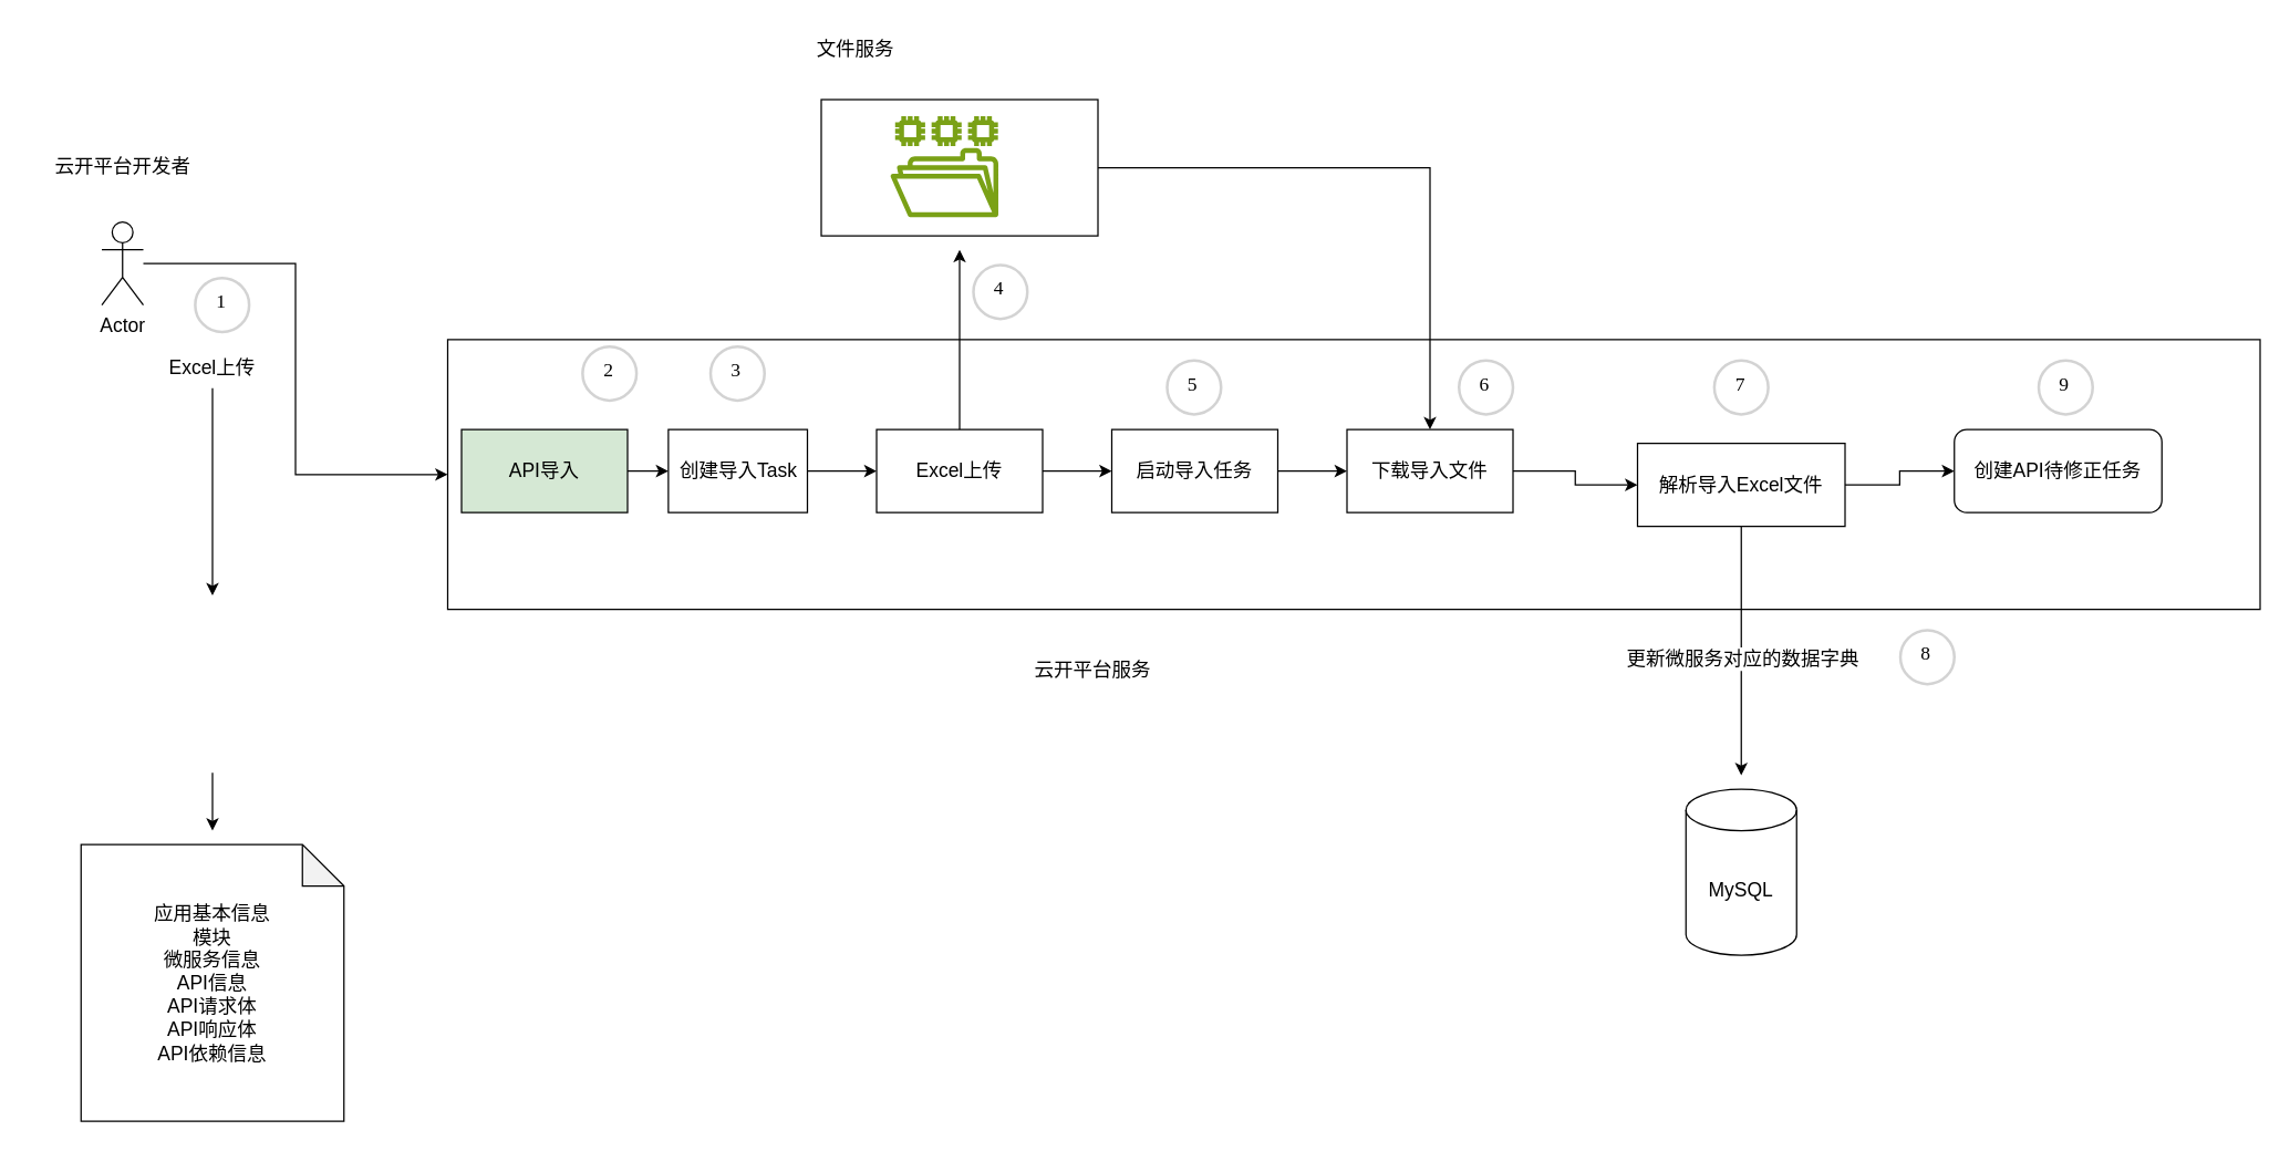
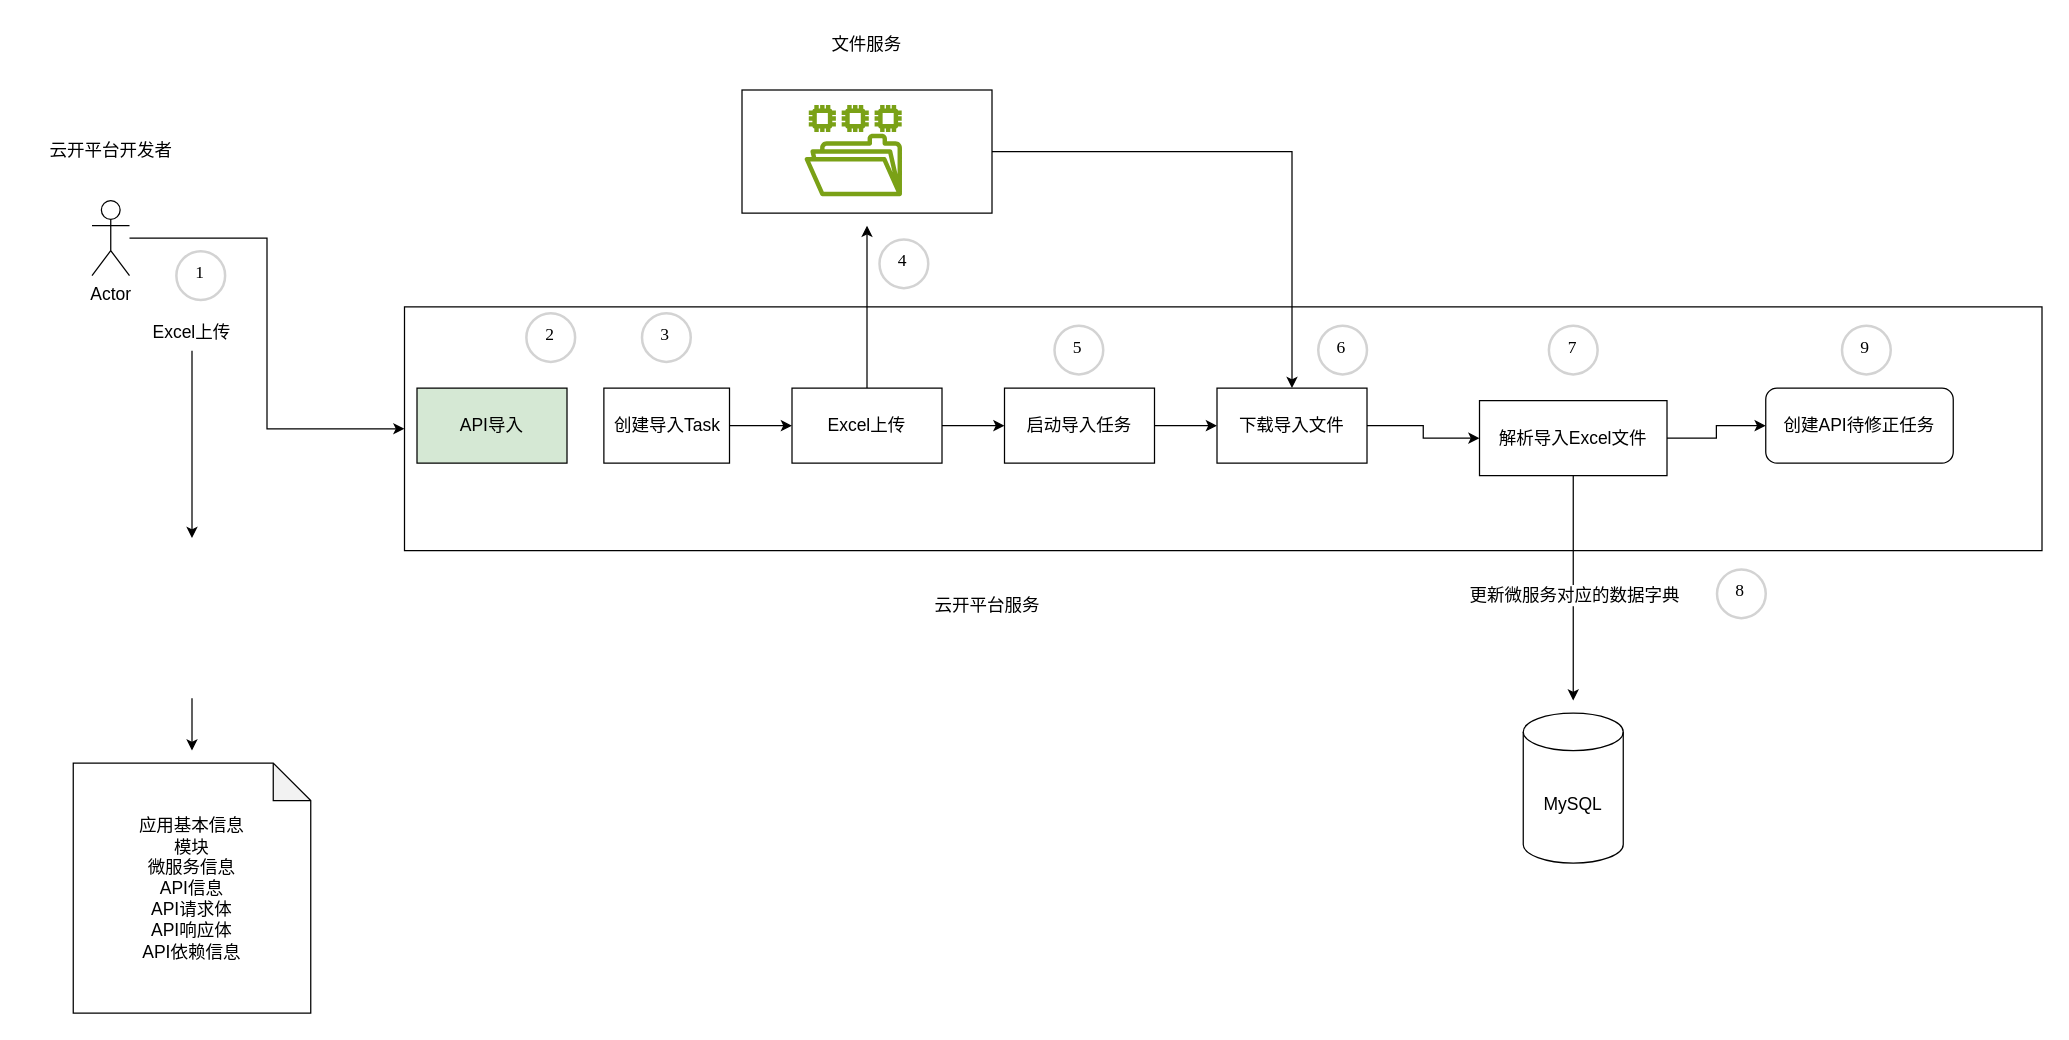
- <mxCell id="22" value="文件服务" style="text;html=1;align=center;verticalAlign=middle;whiteSpace=wrap;rounded=0;fontSize=14;" parent="1" vertex="1"><mxGeometry x="588" y="20" width="60" height="30" as="geometry" /></mxCell>
+ <mxCell id="22" value="文件服务" style="text;html=1;align=center;verticalAlign=middle;whiteSpace=wrap;rounded=0;fontSize=14;" parent="1" vertex="1"><mxGeometry x="663" y="20" width="60" height="30" as="geometry" /></mxCell>
- <mxCell id="7" value="" style="edgeStyle=orthogonalEdgeStyle;rounded=0;orthogonalLoop=1;jettySize=auto;html=1;fontSize=14;" parent="1" source="8" target="16" edge="1"><mxGeometry relative="1" as="geometry" /></mxCell>
